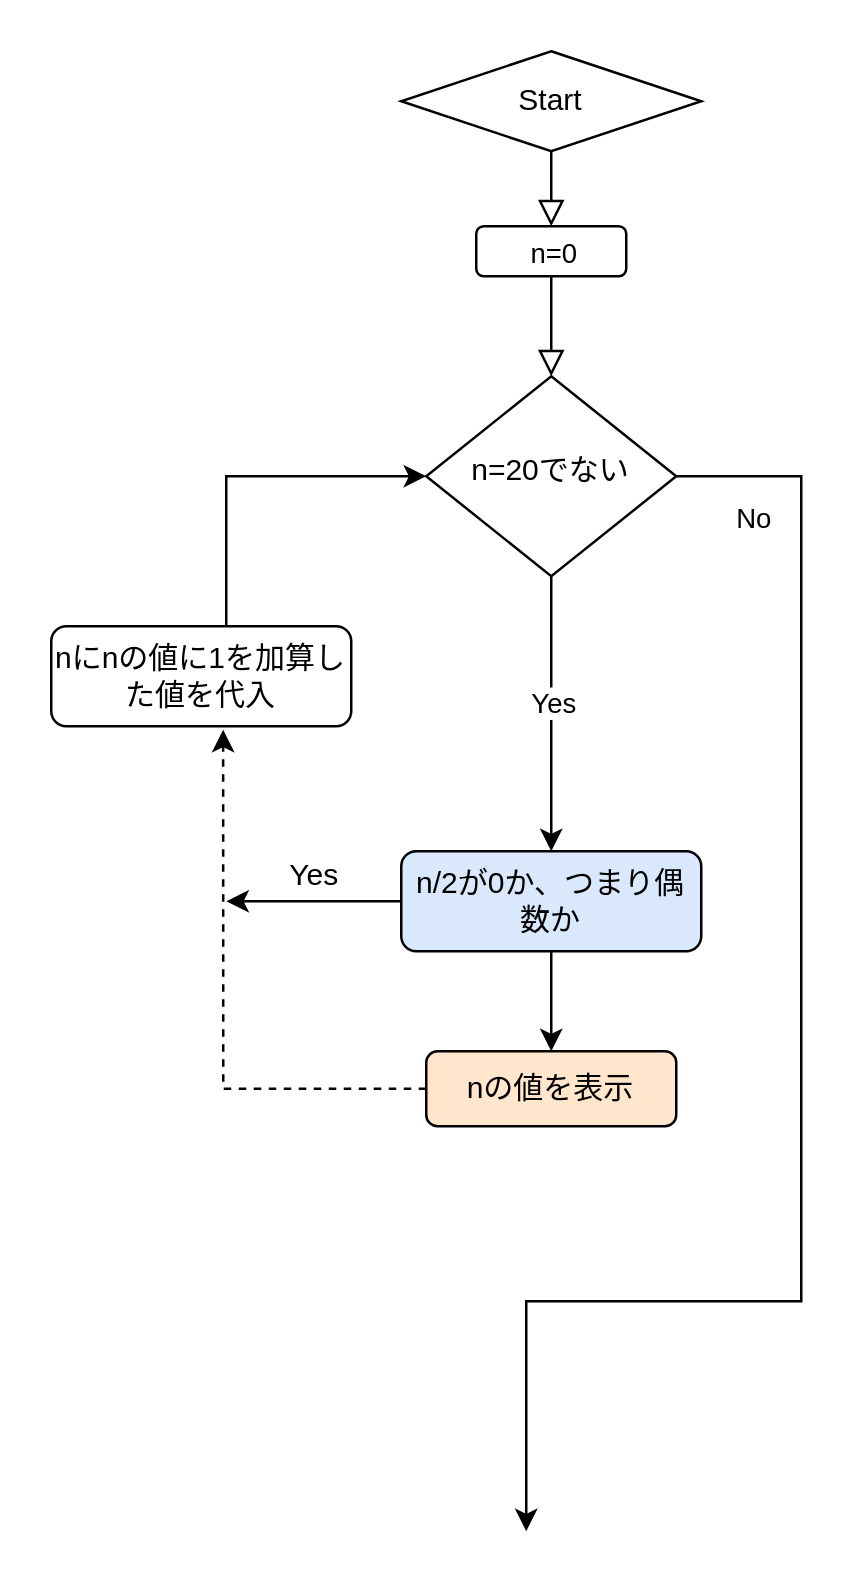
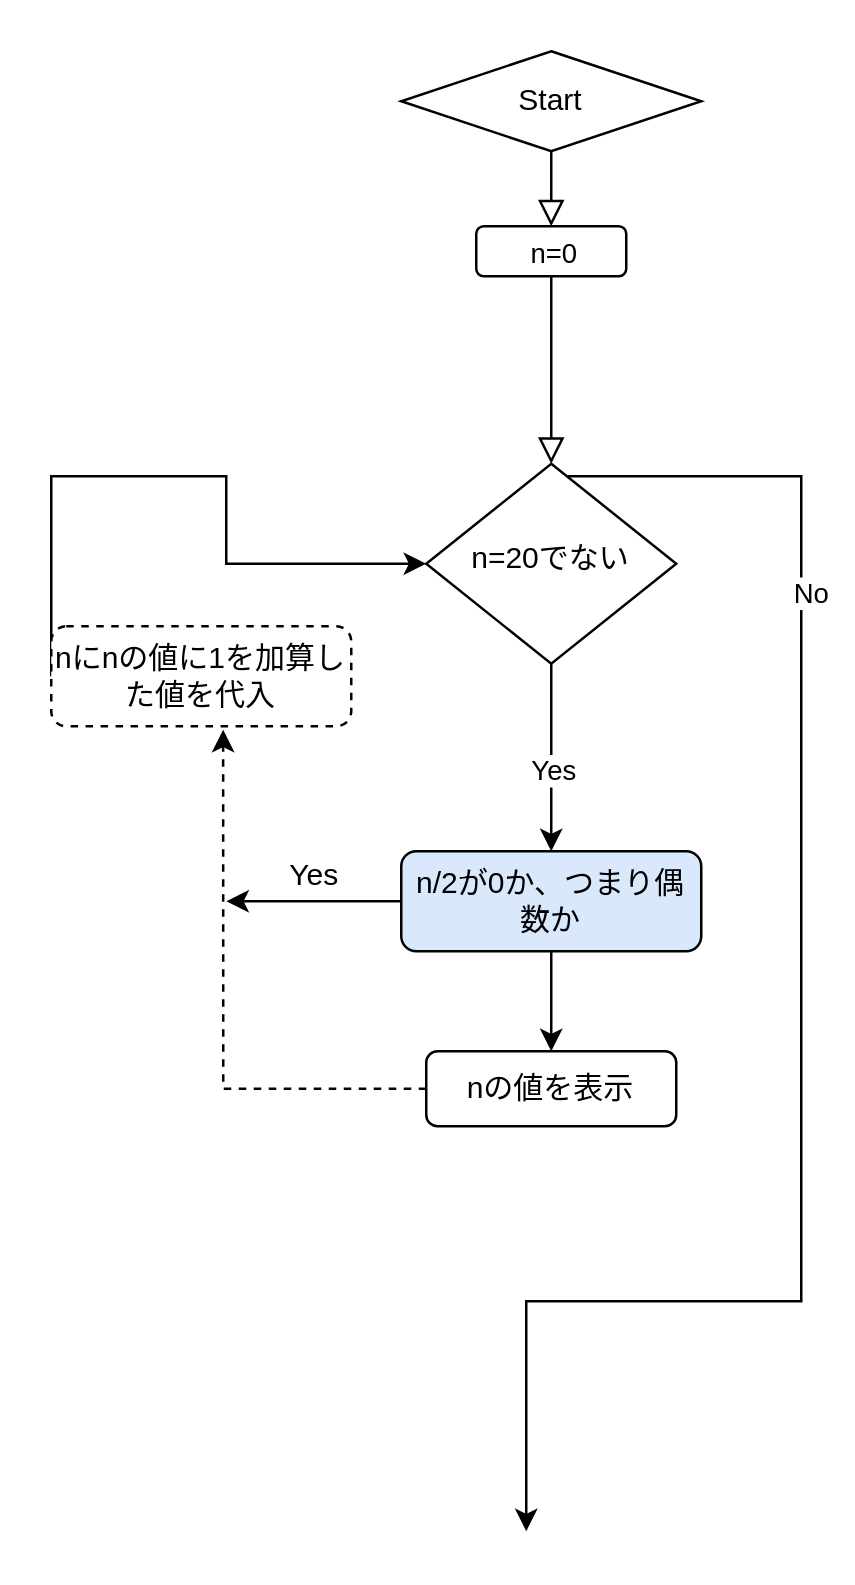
- <mxCell id="8" value="n=20でない" style="rhombus;whiteSpace=wrap;html=1;shadow=0;fontFamily=Helvetica;fontSize=12;align=center;strokeWidth=1;spacing=6;spacingTop=-4;" parent="1" vertex="1"><mxGeometry x="170" y="150" width="100" height="80" as="geometry" /></mxCell>
+ <mxCell id="8" value="n=20でない" style="rhombus;whiteSpace=wrap;html=1;shadow=0;fontFamily=Helvetica;fontSize=12;align=center;strokeWidth=1;spacing=6;spacingTop=-4;" parent="1" vertex="1"><mxGeometry x="170" y="185" width="100" height="80" as="geometry" /></mxCell>
- <mxCell id="19" value="nにnの値に1を加算した値を代入" style="rounded=1;whiteSpace=wrap;html=1;fontSize=12;glass=0;strokeWidth=1;shadow=0;" parent="1" vertex="1"><mxGeometry x="20" y="250" width="120" height="40" as="geometry" /></mxCell>
+ <mxCell id="19" value="nにnの値に1を加算した値を代入" style="rounded=1;whiteSpace=wrap;html=1;fontSize=12;glass=0;strokeWidth=1;shadow=0;dashed=1;" parent="1" vertex="1"><mxGeometry x="20" y="250" width="120" height="40" as="geometry" /></mxCell>
- <mxCell id="17" value="nの値を表示" style="rounded=1;whiteSpace=wrap;html=1;fillColor=#ffe6cc;" parent="1" vertex="1"><mxGeometry x="170" y="420" width="100" height="30" as="geometry" /></mxCell>
+ <mxCell id="17" value="nの値を表示" style="rounded=1;whiteSpace=wrap;html=1;" parent="1" vertex="1"><mxGeometry x="170" y="420" width="100" height="30" as="geometry" /></mxCell>
